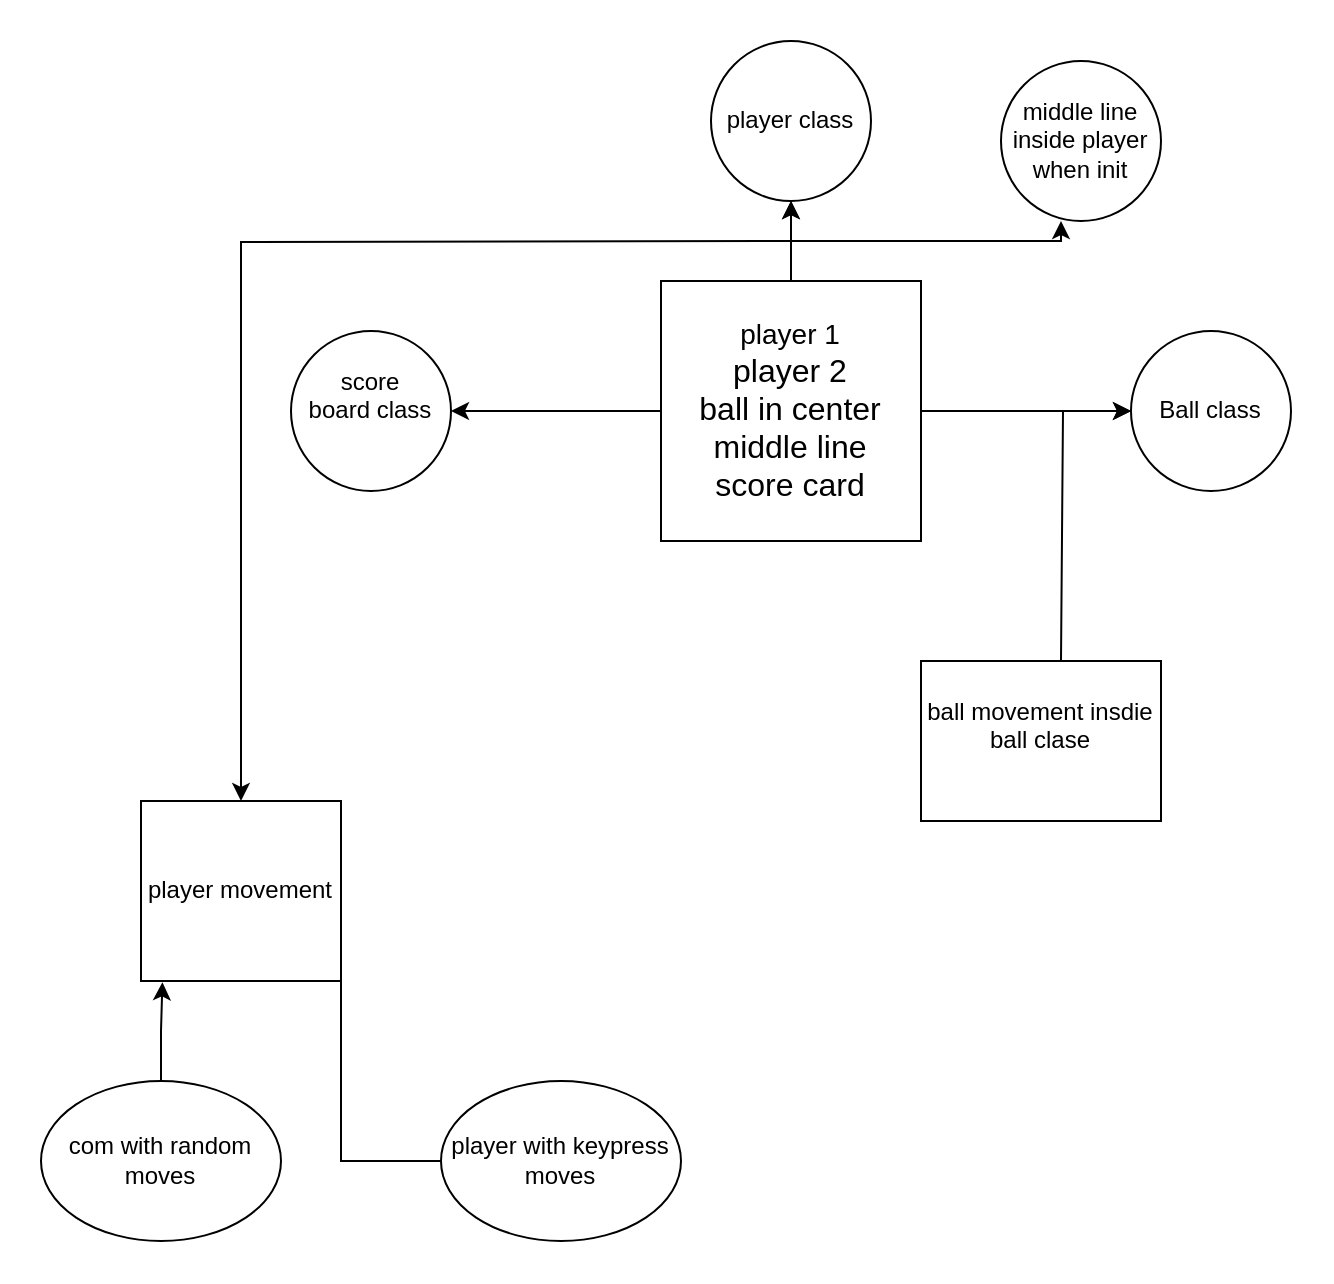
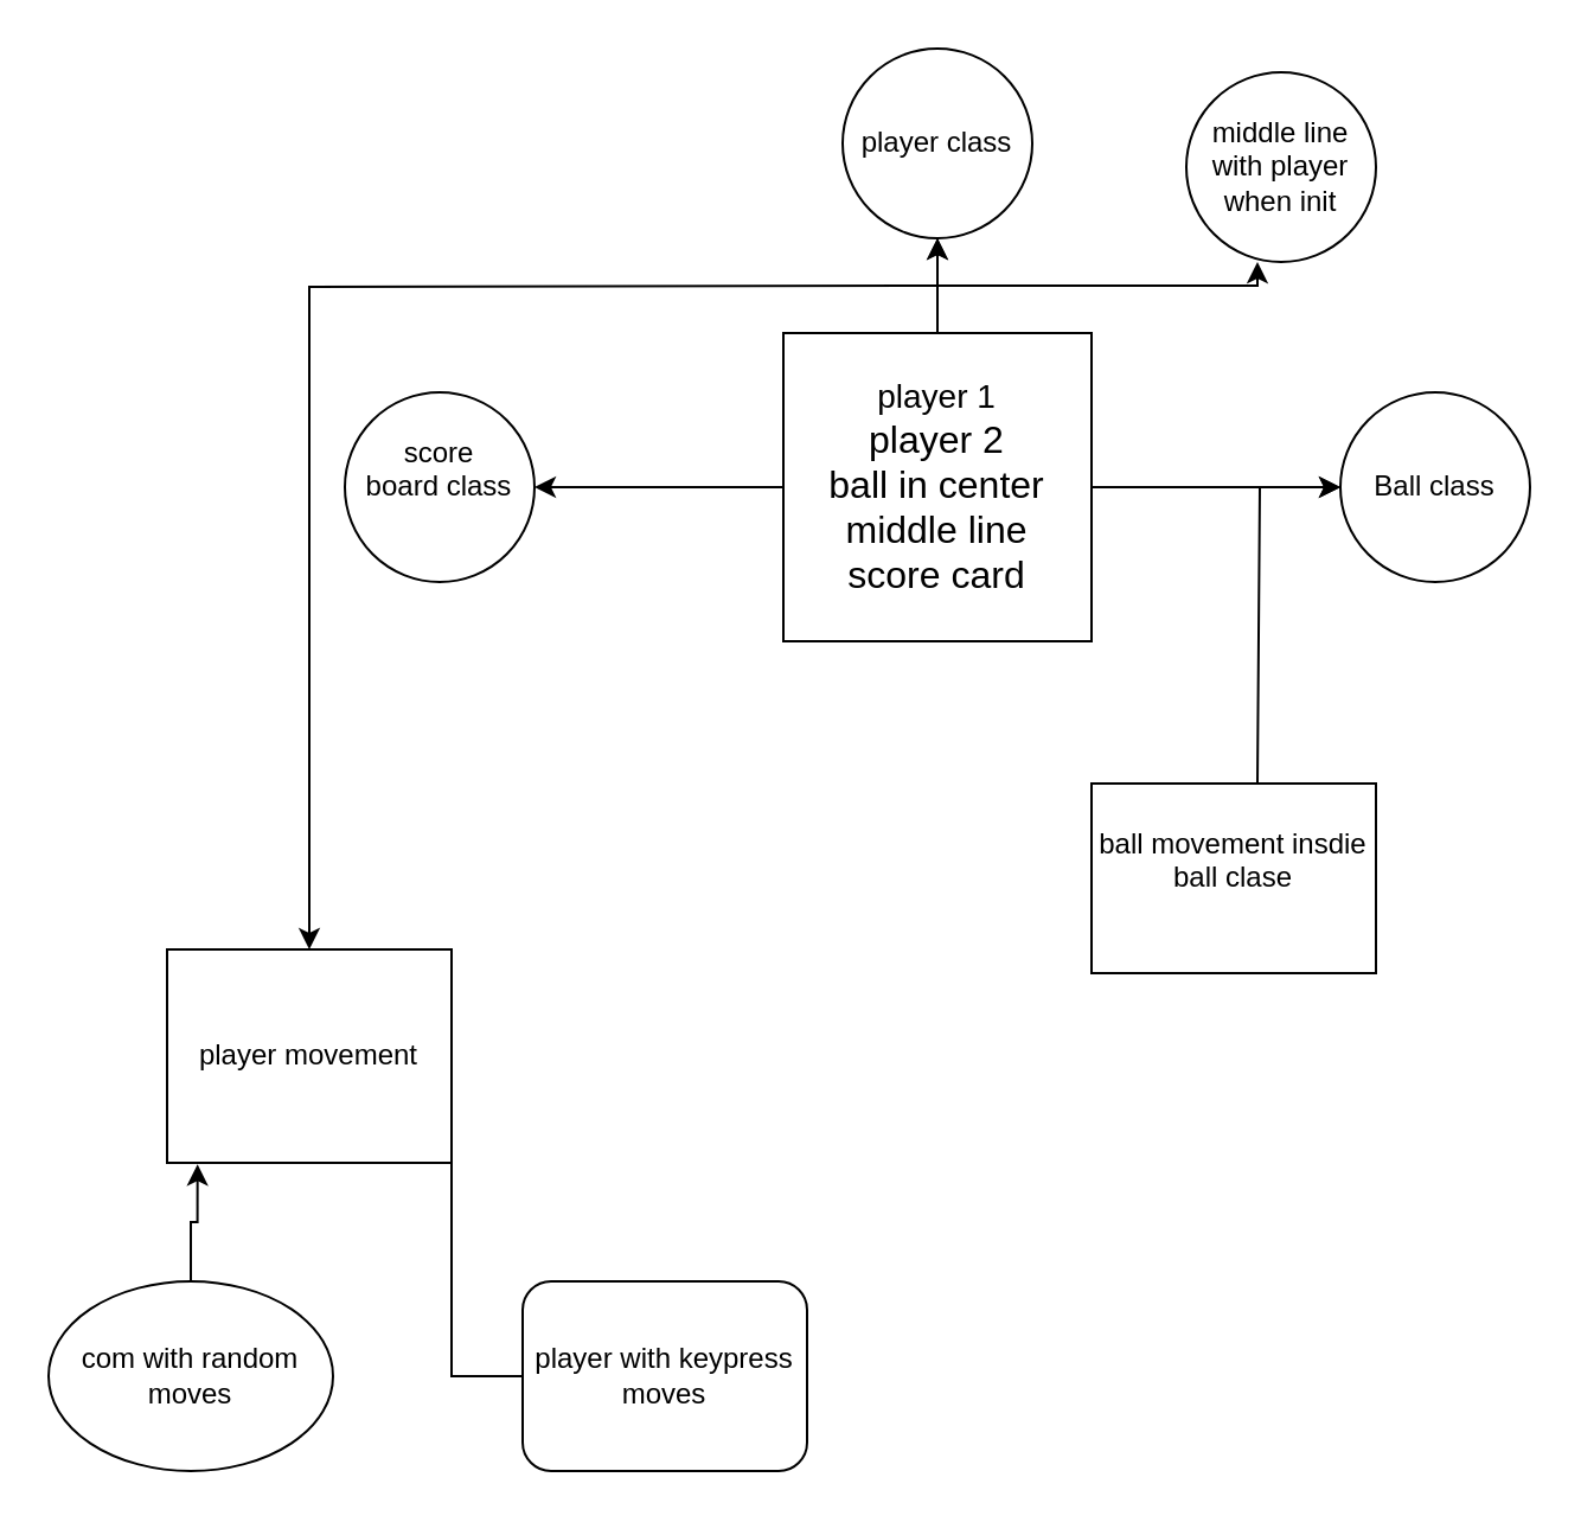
- <mxCell id="13" value="middle line inside player when init" style="ellipse;whiteSpace=wrap;html=1;" vertex="1" parent="1"><mxGeometry x="500" y="30" width="80" height="80" as="geometry" /></mxCell>
+ <mxCell id="13" value="middle line with player when init" style="ellipse;whiteSpace=wrap;html=1;" vertex="1" parent="1"><mxGeometry x="500" y="30" width="80" height="80" as="geometry" /></mxCell>
- <mxCell id="16" value="player movement" style="rounded=0;whiteSpace=wrap;html=1;" vertex="1" parent="1"><mxGeometry x="70" y="400" width="100" height="90" as="geometry" /></mxCell>
+ <mxCell id="16" value="player movement" style="rounded=0;whiteSpace=wrap;html=1;" vertex="1" parent="1"><mxGeometry x="70" y="400" width="120" height="90" as="geometry" /></mxCell>
- <mxCell id="20" value="player with keypress moves" style="ellipse;whiteSpace=wrap;html=1;" vertex="1" parent="1"><mxGeometry x="220" y="540" width="120" height="80" as="geometry" /></mxCell>
+ <mxCell id="20" value="player with keypress moves" style="whiteSpace=wrap;html=1;rounded=1;" vertex="1" parent="1"><mxGeometry x="220" y="540" width="120" height="80" as="geometry" /></mxCell>
